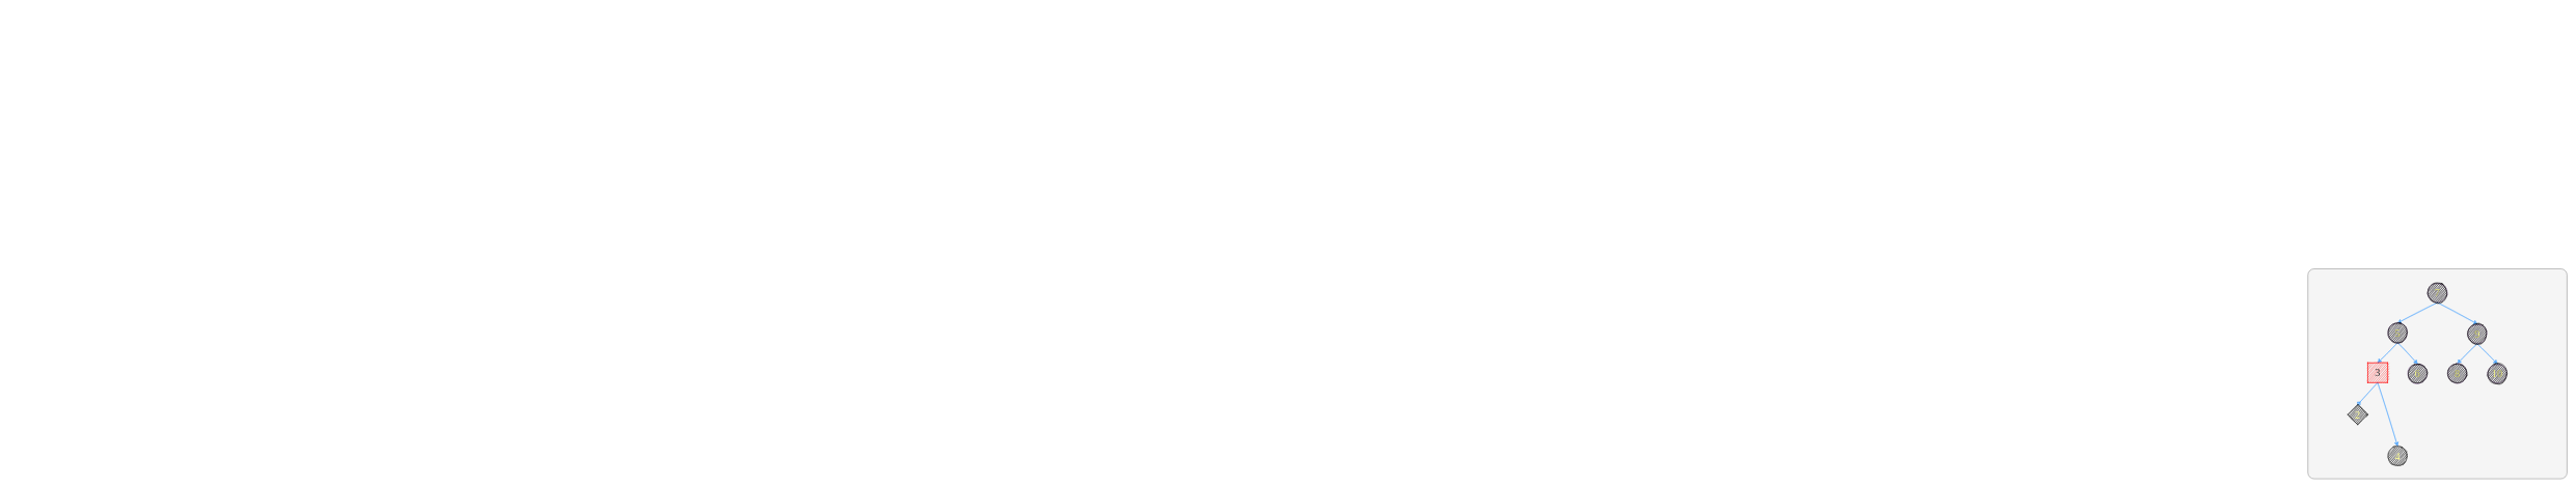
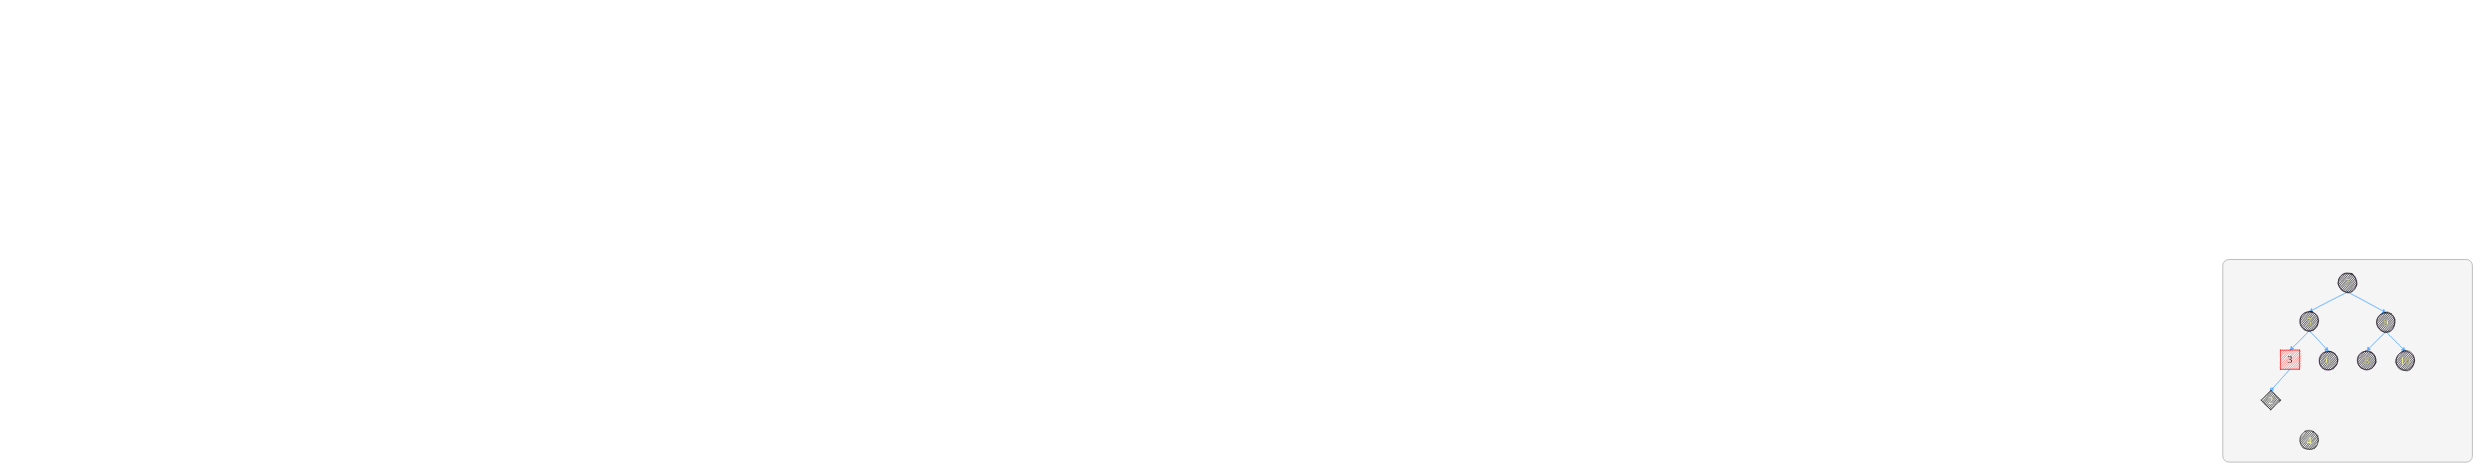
- <mxCell id="14" style="edgeStyle=none;rounded=0;sketch=1;orthogonalLoop=1;jettySize=auto;html=1;exitX=0.5;exitY=1;exitDx=0;exitDy=0;entryX=0.5;entryY=0;entryDx=0;entryDy=0;fontFamily=Comic Sans MS;fontSize=18;startArrow=none;startFill=0;endArrow=classic;endFill=1;strokeColor=#3399FF;" edge="1" parent="1" source="19" target="15"><mxGeometry relative="1" as="geometry" /></mxCell>
